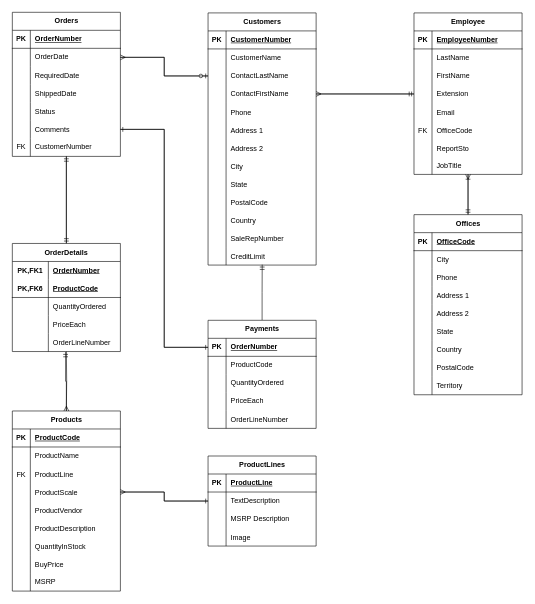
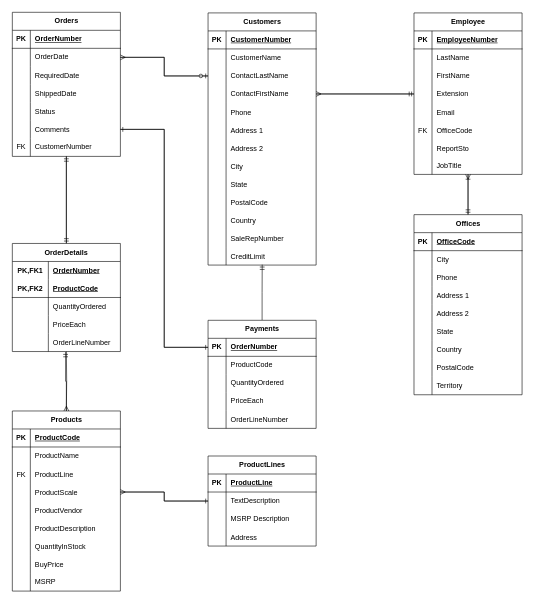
- <mxCell id="192" value="PK,FK6" style="shape=partialRectangle;connectable=0;fillColor=none;top=0;left=0;bottom=0;right=0;fontStyle=1;overflow=hidden;html=1;whiteSpace=wrap;" vertex="1" parent="191"><mxGeometry width="60" height="30" as="geometry"><mxRectangle width="60" height="30" as="alternateBounds" /></mxGeometry></mxCell>
+ <mxCell id="192" value="PK,FK2" style="shape=partialRectangle;connectable=0;fillColor=none;top=0;left=0;bottom=0;right=0;fontStyle=1;overflow=hidden;html=1;whiteSpace=wrap;" vertex="1" parent="191"><mxGeometry width="60" height="30" as="geometry"><mxRectangle width="60" height="30" as="alternateBounds" /></mxGeometry></mxCell>
- <mxCell id="151" value="Image" style="shape=partialRectangle;connectable=0;fillColor=none;top=0;left=0;bottom=0;right=0;align=left;spacingLeft=6;overflow=hidden;" parent="149" vertex="1"><mxGeometry x="30" width="150" height="30" as="geometry"><mxRectangle width="150" height="30" as="alternateBounds" /></mxGeometry></mxCell>
+ <mxCell id="151" value="Address" style="shape=partialRectangle;connectable=0;fillColor=none;top=0;left=0;bottom=0;right=0;align=left;spacingLeft=6;overflow=hidden;" parent="149" vertex="1"><mxGeometry x="30" width="150" height="30" as="geometry"><mxRectangle width="150" height="30" as="alternateBounds" /></mxGeometry></mxCell>
